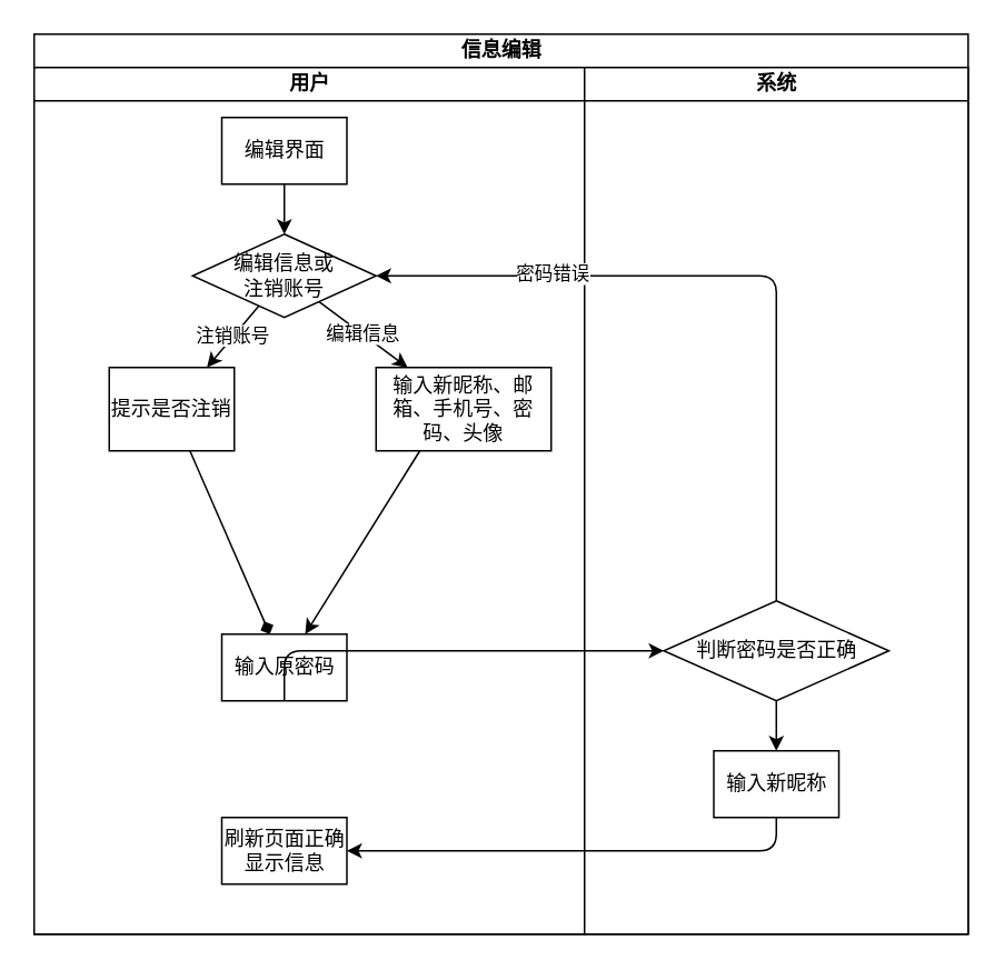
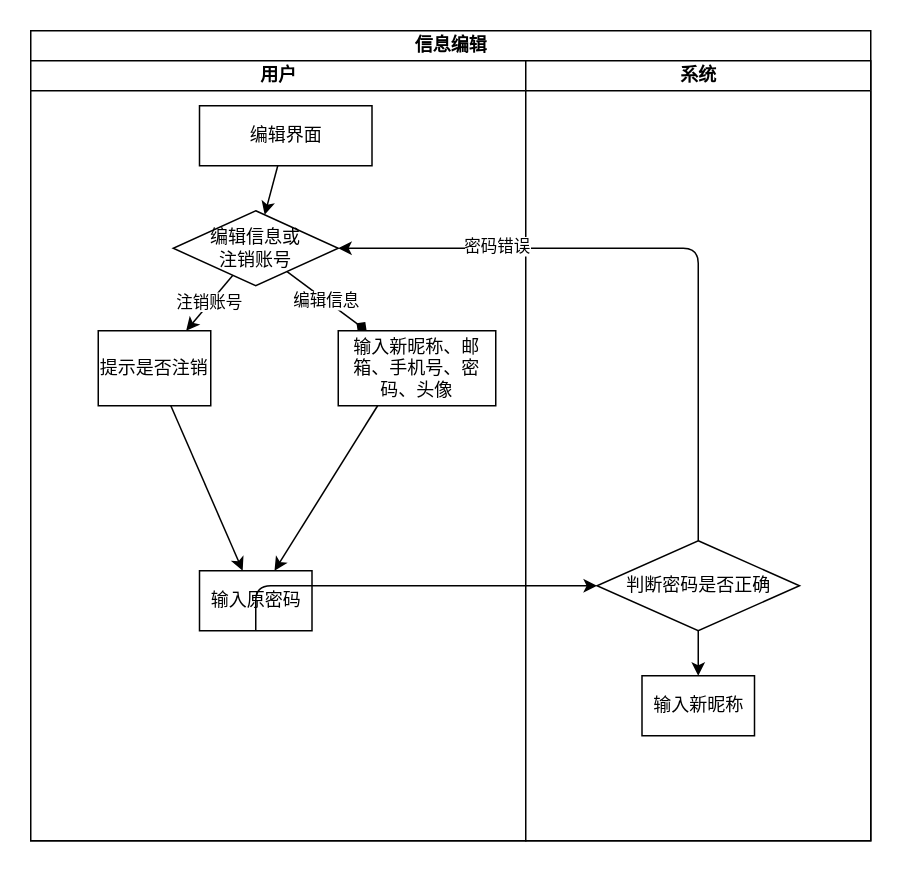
- <mxCell id="5" value="编辑界面" style="rounded=0;whiteSpace=wrap;html=1;gradientColor=none;" vertex="1" parent="3"><mxGeometry x="112.5" y="30" width="75" height="40" as="geometry" /></mxCell>
+ <mxCell id="5" value="编辑界面" style="rounded=0;whiteSpace=wrap;html=1;gradientColor=none;" vertex="1" parent="3"><mxGeometry x="112.5" y="30" width="115" height="40" as="geometry" /></mxCell>
- <mxCell id="6" value="编辑信息" style="edgeStyle=none;html=1;" edge="1" parent="3" source="7" target="11"><mxGeometry relative="1" as="geometry" /></mxCell>
+ <mxCell id="6" value="编辑信息" style="edgeStyle=none;html=1;endArrow=diamond;" edge="1" parent="3" source="7" target="11"><mxGeometry relative="1" as="geometry" /></mxCell>
- <mxCell id="8" value="" style="edgeStyle=none;html=1;endArrow=diamond;" edge="1" parent="3" source="9" target="12"><mxGeometry relative="1" as="geometry" /></mxCell>
+ <mxCell id="8" value="" style="edgeStyle=none;html=1;" edge="1" parent="3" source="9" target="12"><mxGeometry relative="1" as="geometry" /></mxCell>
- <mxCell id="14" value="刷新页面正确显示信息" style="whiteSpace=wrap;html=1;rounded=0;gradientColor=none;spacingLeft=0;spacingRight=0;" vertex="1" parent="3"><mxGeometry x="112.5" y="450" width="75" height="40" as="geometry" /></mxCell>
- <mxCell id="22" value="" style="edgeStyle=none;html=1;exitX=0.5;exitY=1;exitDx=0;exitDy=0;" edge="1" parent="2" source="18" target="14"><mxGeometry relative="1" as="geometry"><mxPoint x="520" y="470" as="sourcePoint" /><Array as="points"><mxPoint x="445" y="490" /></Array></mxGeometry></mxCell>
